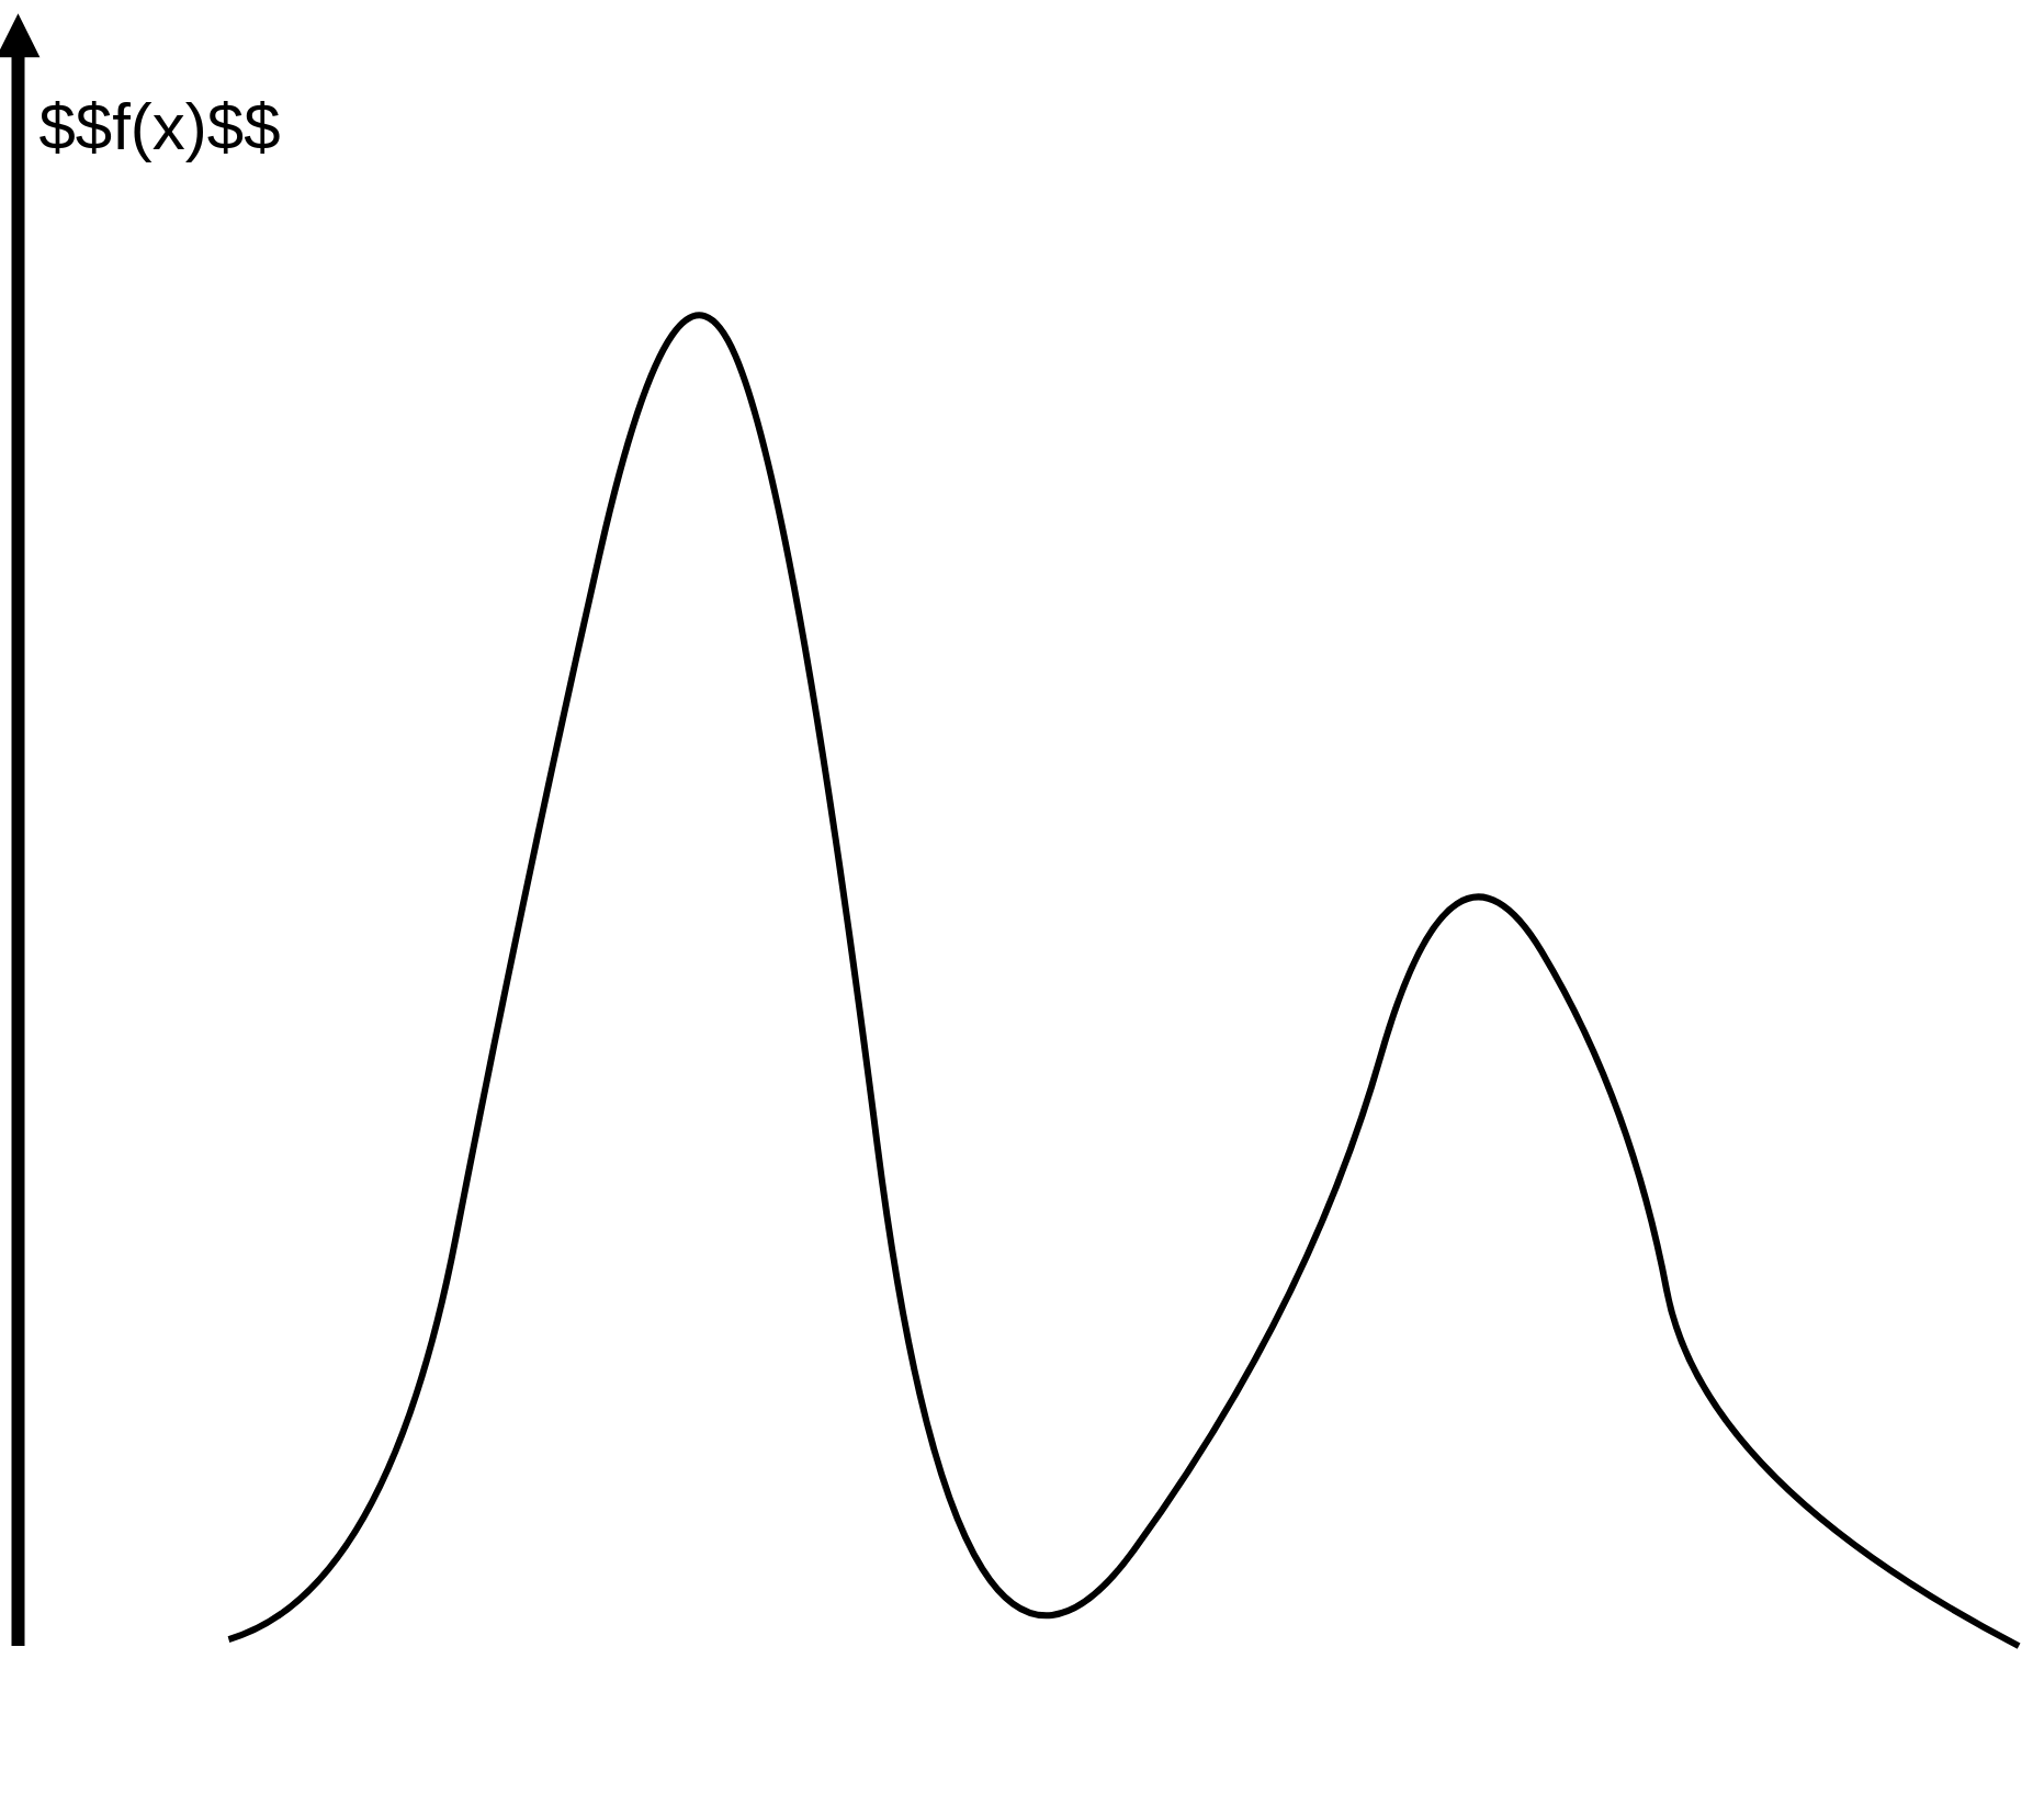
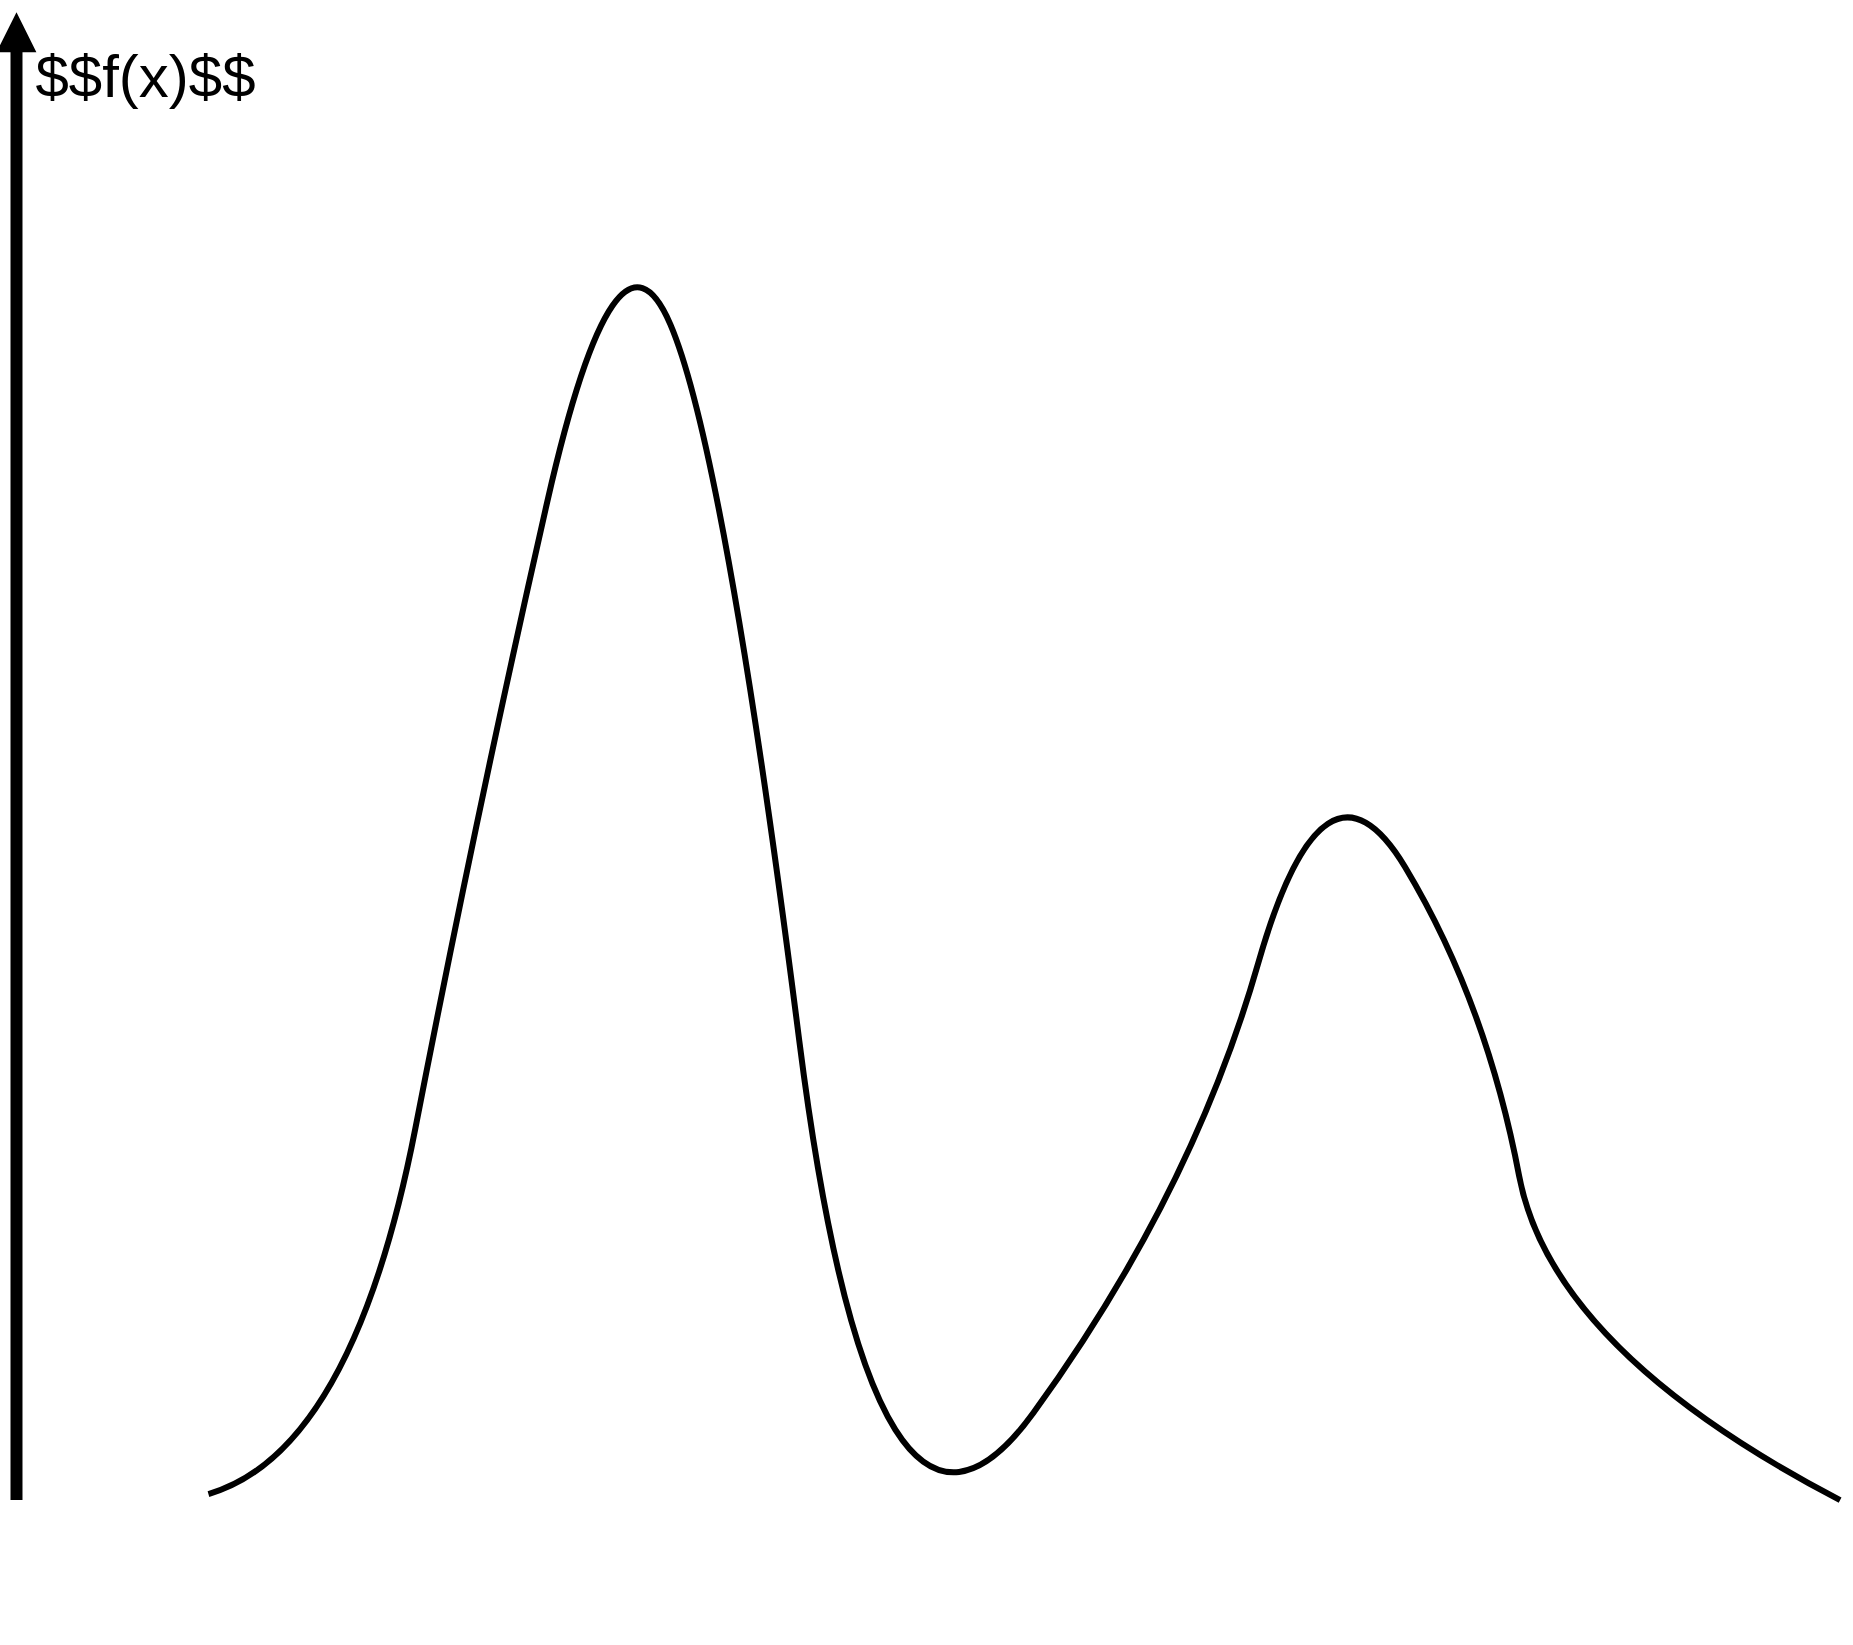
- <mxCell id="3" value="&lt;font style=&quot;font-size: 100px;&quot;&gt;$$f(x)$$&lt;/font&gt;" style="text;html=1;align=center;verticalAlign=middle;resizable=0;points=[];autosize=1;strokeColor=none;fillColor=none;" parent="1" vertex="1"><mxGeometry x="40" y="125" width="390" height="130" as="geometry" /></mxCell>
+ <mxCell id="3" value="&lt;font style=&quot;font-size: 100px;&quot;&gt;$$f(x)$$&lt;/font&gt;" style="text;html=1;align=center;verticalAlign=middle;resizable=0;points=[];autosize=1;strokeColor=none;fillColor=none;" parent="1" vertex="1"><mxGeometry x="40" y="60" width="390" height="130" as="geometry" /></mxCell>
